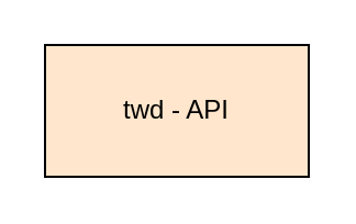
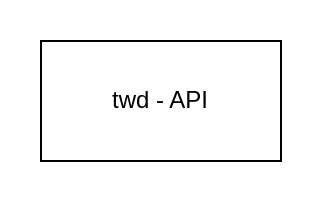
- <mxCell id="2" value="twd - API" style="rounded=0;whiteSpace=wrap;html=1;fillColor=#ffe6cc;" vertex="1" parent="1"><mxGeometry x="20" y="20" width="120" height="60" as="geometry" /></mxCell>
+ <mxCell id="2" value="twd - API" style="rounded=0;whiteSpace=wrap;html=1;" vertex="1" parent="1"><mxGeometry x="20" y="20" width="120" height="60" as="geometry" /></mxCell>
